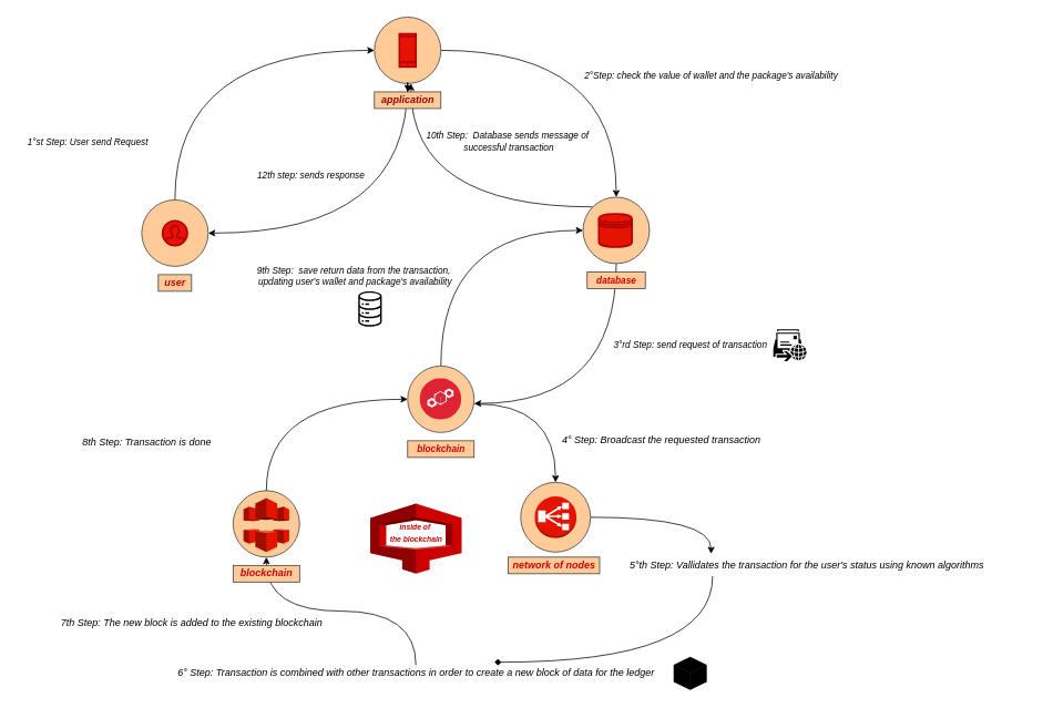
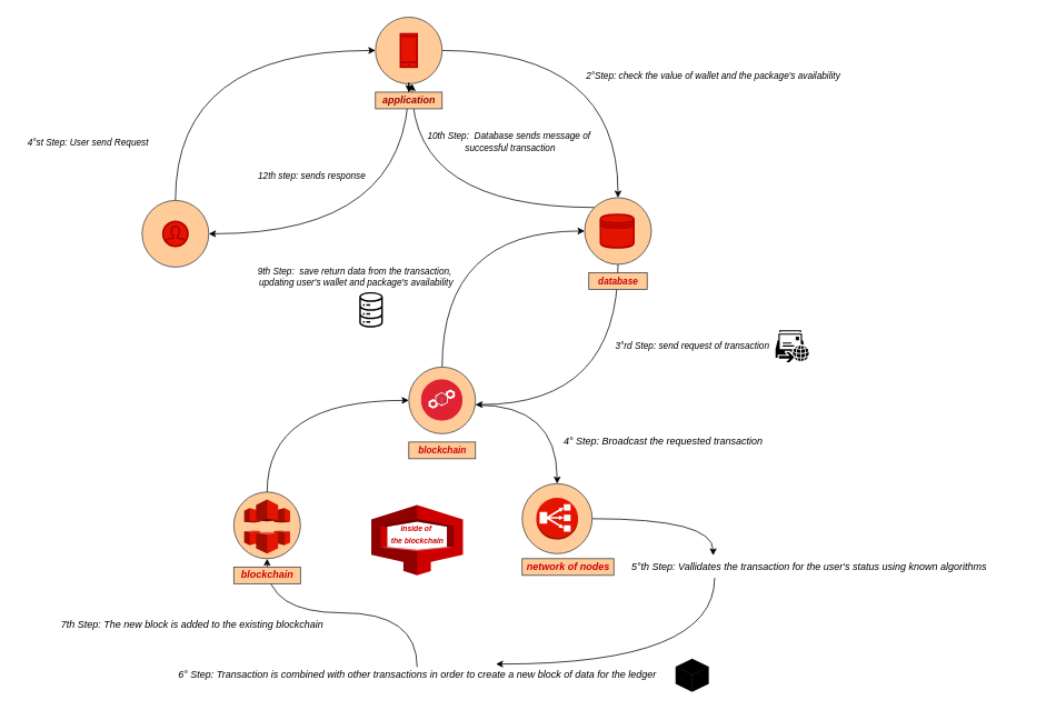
- <mxCell id="11" value="&lt;font color=&quot;#000000&quot; style=&quot;font-size: 11px&quot;&gt;&lt;i&gt;1°st Step: User send Request&lt;/i&gt;&lt;/font&gt;" style="text;html=1;align=center;verticalAlign=middle;resizable=0;points=[];autosize=1;strokeColor=none;fillColor=none;fontColor=#7EA6E0;" parent="1" vertex="1"><mxGeometry x="20" y="160" width="170" height="20" as="geometry" /></mxCell>
+ <mxCell id="11" value="&lt;font color=&quot;#000000&quot; style=&quot;font-size: 11px&quot;&gt;&lt;i&gt;4°st Step: User send Request&lt;/i&gt;&lt;/font&gt;" style="text;html=1;align=center;verticalAlign=middle;resizable=0;points=[];autosize=1;strokeColor=none;fillColor=none;fontColor=#7EA6E0;" parent="1" vertex="1"><mxGeometry x="20" y="160" width="170" height="20" as="geometry" /></mxCell>
- <mxCell id="5" value="&lt;b&gt;&lt;i&gt;&lt;font color=&quot;#cc0000&quot;&gt;user&lt;/font&gt;&lt;/i&gt;&lt;/b&gt;" style="text;html=1;align=center;verticalAlign=middle;resizable=0;points=[];autosize=1;strokeColor=#36393d;fillColor=#ffcc99;" parent="1" vertex="1"><mxGeometry x="190" y="330" width="40" height="20" as="geometry" /></mxCell>
- <mxCell id="50" value="&lt;i style=&quot;font-size: 12px;&quot;&gt;&lt;font color=&quot;#000000&quot; style=&quot;font-size: 12px;&quot;&gt;8th Step: Transaction is done&lt;/font&gt;&lt;/i&gt;" style="text;html=1;align=center;verticalAlign=middle;resizable=0;points=[];autosize=1;strokeColor=none;fillColor=none;fontSize=12;fontColor=#CC0000;" vertex="1" parent="1"><mxGeometry x="90.5" y="522" width="170" height="20" as="geometry" /></mxCell>
- <mxCell id="36" value="&lt;b&gt;&lt;i&gt;&lt;font color=&quot;#cc0000&quot;&gt;network of nodes&lt;/font&gt;&lt;/i&gt;&lt;/b&gt;" style="text;html=1;align=center;verticalAlign=middle;resizable=0;points=[];autosize=1;strokeColor=#36393d;fillColor=#ffcc99;" vertex="1" parent="1"><mxGeometry x="611" y="670" width="110" height="20" as="geometry" /></mxCell>
+ <mxCell id="36" value="&lt;b&gt;&lt;i&gt;&lt;font color=&quot;#cc0000&quot;&gt;network of nodes&lt;/font&gt;&lt;/i&gt;&lt;/b&gt;" style="text;html=1;align=center;verticalAlign=middle;resizable=0;points=[];autosize=1;strokeColor=#36393d;fillColor=#ffcc99;" vertex="1" parent="1"><mxGeometry x="626" y="670" width="110" height="20" as="geometry" /></mxCell>
- <mxCell id="38" style="edgeStyle=orthogonalEdgeStyle;curved=1;rounded=0;orthogonalLoop=1;jettySize=auto;html=1;fontColor=#CC0000;exitX=0.243;exitY=1.15;exitDx=0;exitDy=0;exitPerimeter=0;entryX=0.663;entryY=-0.177;entryDx=0;entryDy=0;entryPerimeter=0;endArrow=diamond;" edge="1" parent="1" source="39" target="41"><mxGeometry relative="1" as="geometry"><mxPoint x="590" y="830" as="targetPoint" /><Array as="points"><mxPoint x="857" y="797" /></Array></mxGeometry></mxCell>
+ <mxCell id="38" style="edgeStyle=orthogonalEdgeStyle;curved=1;rounded=0;orthogonalLoop=1;jettySize=auto;html=1;fontColor=#CC0000;exitX=0.243;exitY=1.15;exitDx=0;exitDy=0;exitPerimeter=0;entryX=0.663;entryY=-0.177;entryDx=0;entryDy=0;entryPerimeter=0;" edge="1" parent="1" source="39" target="41"><mxGeometry relative="1" as="geometry"><mxPoint x="590" y="830" as="targetPoint" /><Array as="points"><mxPoint x="857" y="797" /></Array></mxGeometry></mxCell>
